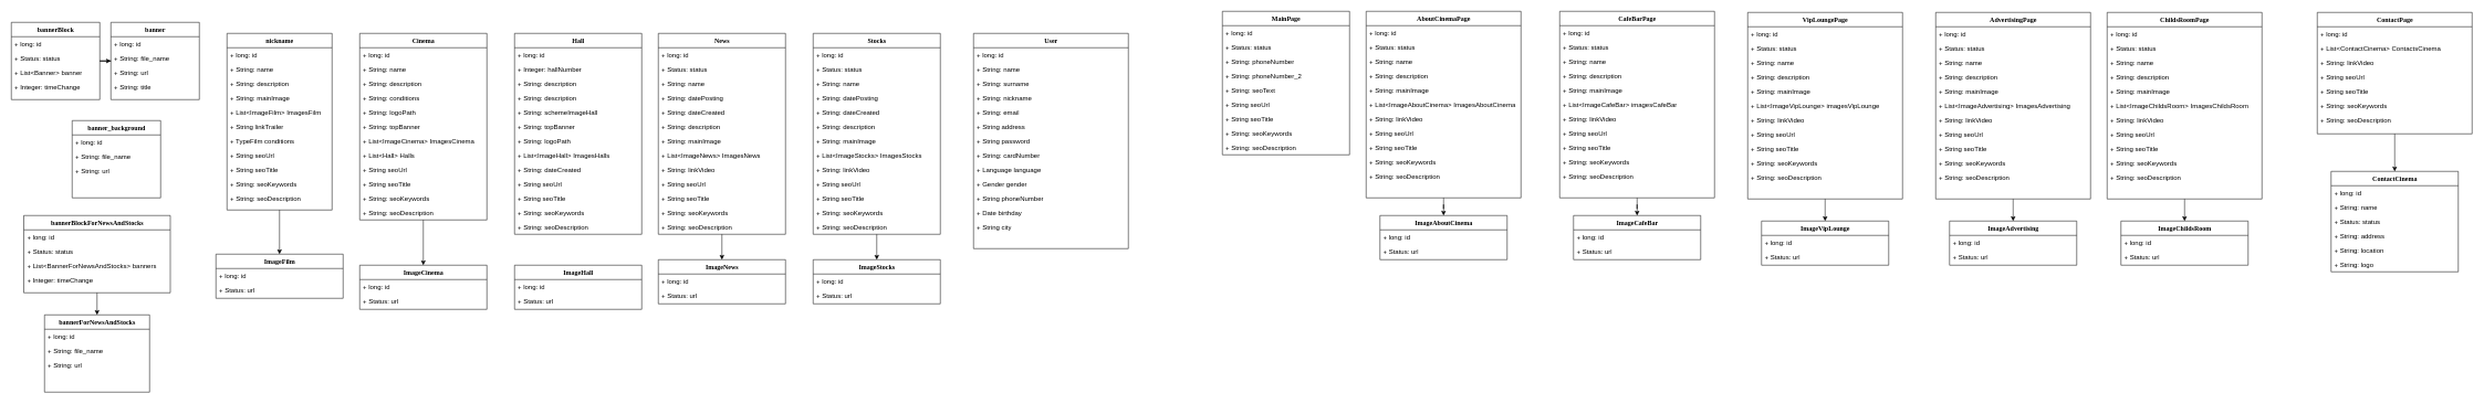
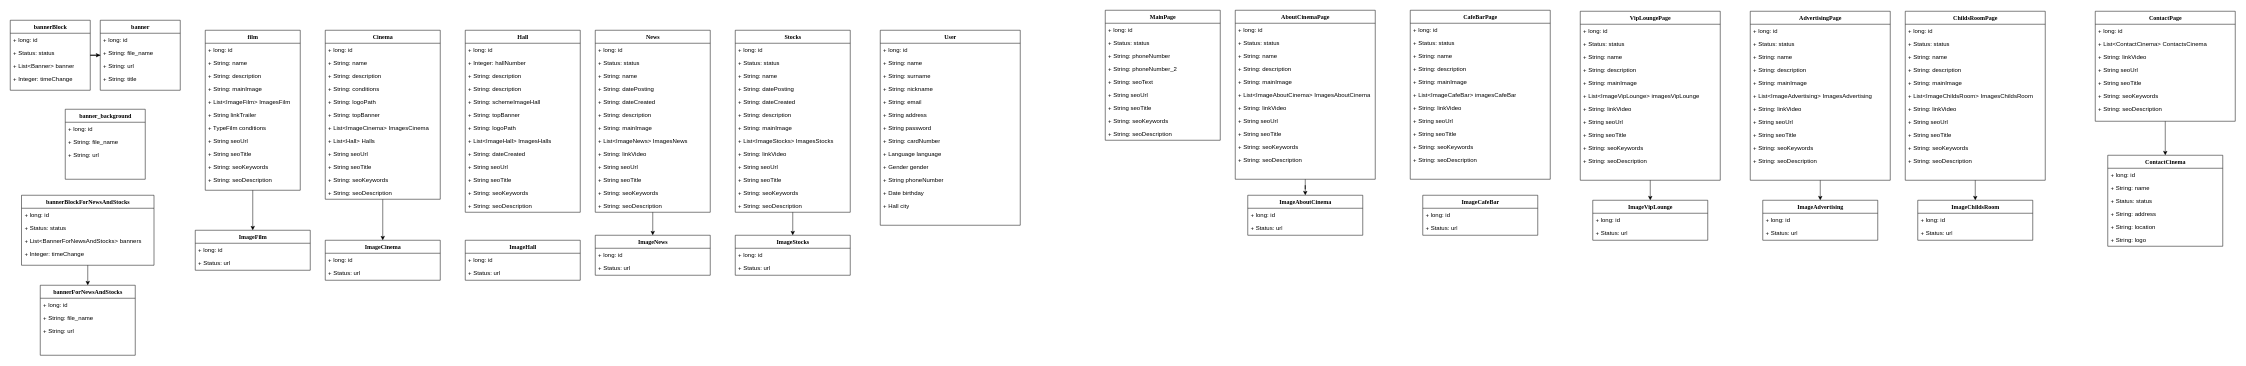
- <mxCell id="16" value="nickname&lt;br&gt;" style="swimlane;html=1;fontStyle=1;align=center;verticalAlign=top;childLayout=stackLayout;horizontal=1;startSize=26;horizontalStack=0;resizeParent=1;resizeLast=0;collapsible=1;marginBottom=0;swimlaneFillColor=none;rounded=0;shadow=0;comic=0;labelBackgroundColor=none;strokeWidth=1;fillColor=none;fontFamily=Verdana;fontSize=12" parent="1" vertex="1"><mxGeometry x="410" y="60" width="190" height="320" as="geometry" /></mxCell>
+ <mxCell id="16" value="film&lt;br&gt;" style="swimlane;html=1;fontStyle=1;align=center;verticalAlign=top;childLayout=stackLayout;horizontal=1;startSize=26;horizontalStack=0;resizeParent=1;resizeLast=0;collapsible=1;marginBottom=0;swimlaneFillColor=none;rounded=0;shadow=0;comic=0;labelBackgroundColor=none;strokeWidth=1;fillColor=none;fontFamily=Verdana;fontSize=12" parent="1" vertex="1"><mxGeometry x="410" y="60" width="190" height="320" as="geometry" /></mxCell>
- <mxCell id="109" style="edgeStyle=orthogonalEdgeStyle;rounded=0;orthogonalLoop=1;jettySize=auto;html=1;entryX=0.5;entryY=0;entryDx=0;entryDy=0;" parent="1" source="110" target="187" edge="1"><mxGeometry relative="1" as="geometry" /></mxCell>
- <mxCell id="183" value="+ String&amp;nbsp;city" style="text;html=1;strokeColor=none;fillColor=none;align=left;verticalAlign=top;spacingLeft=4;spacingRight=4;whiteSpace=wrap;overflow=hidden;rotatable=0;points=[[0,0.5],[1,0.5]];portConstraint=eastwest;" parent="170" vertex="1"><mxGeometry y="338" width="280" height="26" as="geometry" /></mxCell>
+ <mxCell id="183" value="+ Hall&amp;nbsp;city" style="text;html=1;strokeColor=none;fillColor=none;align=left;verticalAlign=top;spacingLeft=4;spacingRight=4;whiteSpace=wrap;overflow=hidden;rotatable=0;points=[[0,0.5],[1,0.5]];portConstraint=eastwest;" parent="170" vertex="1"><mxGeometry y="338" width="280" height="26" as="geometry" /></mxCell>
